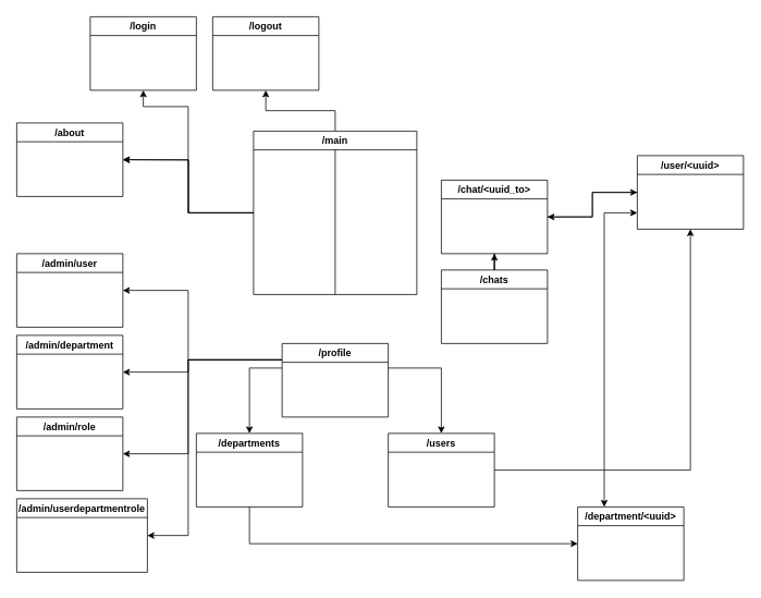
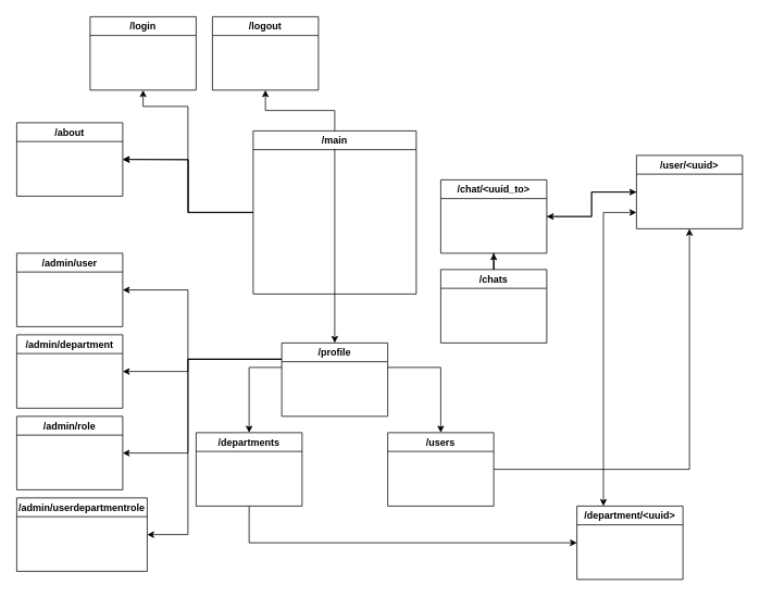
+ <mxCell id="5" style="edgeStyle=orthogonalEdgeStyle;rounded=0;orthogonalLoop=1;jettySize=auto;html=1;entryX=0.5;entryY=0;entryDx=0;entryDy=0;" edge="1" parent="1" source="7" target="18"><mxGeometry relative="1" as="geometry" /></mxCell>
